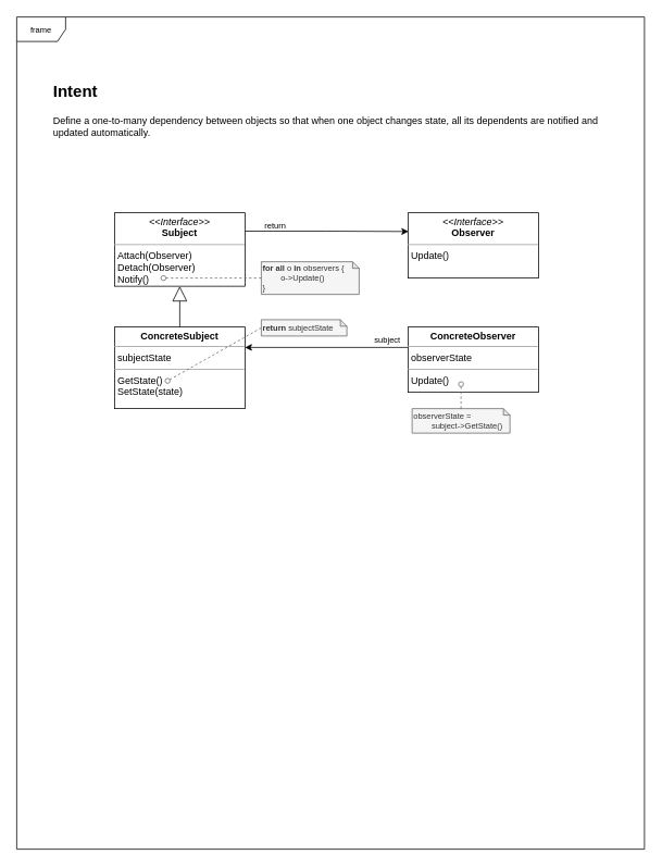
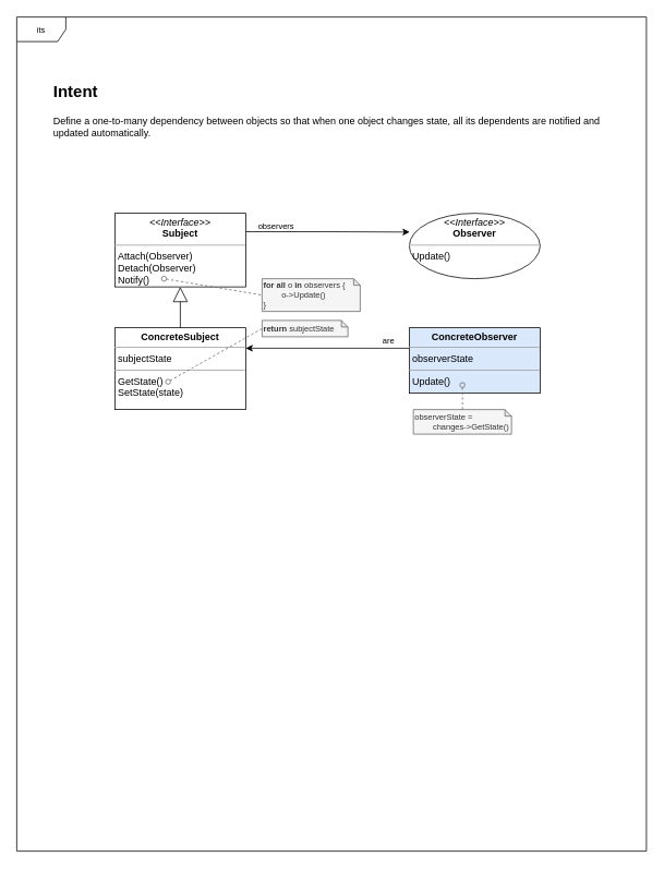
- <mxCell id="2" value="frame" style="shape=umlFrame;whiteSpace=wrap;html=1;fontSize=10;" vertex="1" parent="1"><mxGeometry x="20" y="20" width="770" height="1020" as="geometry" /></mxCell>
+ <mxCell id="2" value="its" style="shape=umlFrame;whiteSpace=wrap;html=1;fontSize=10;" vertex="1" parent="1"><mxGeometry x="20" y="20" width="770" height="1020" as="geometry" /></mxCell>
- <mxCell id="14" value="return" style="text;html=1;strokeColor=none;fillColor=none;align=center;verticalAlign=middle;whiteSpace=wrap;rounded=0;fontSize=10;" vertex="1" parent="1"><mxGeometry x="305" y="270" width="65" height="10" as="geometry" /></mxCell>
+ <mxCell id="14" value="observers" style="text;html=1;strokeColor=none;fillColor=none;align=center;verticalAlign=middle;whiteSpace=wrap;rounded=0;fontSize=10;" vertex="1" parent="1"><mxGeometry x="305" y="270" width="65" height="10" as="geometry" /></mxCell>
- <mxCell id="7" value="&lt;p style=&quot;margin:0px;margin-top:4px;text-align:center;&quot;&gt;&lt;i&gt;&amp;lt;&amp;lt;Interface&amp;gt;&amp;gt;&lt;/i&gt;&lt;br&gt;&lt;b&gt;Observer&lt;/b&gt;&lt;/p&gt;&lt;hr size=&quot;1&quot;&gt;&lt;p style=&quot;margin:0px;margin-left:4px;&quot;&gt;&lt;/p&gt;&lt;p style=&quot;margin:0px;margin-left:4px;&quot;&gt;&lt;span style=&quot;background-color: initial;&quot;&gt;Update()&lt;/span&gt;&lt;br&gt;&lt;/p&gt;" style="verticalAlign=top;align=left;overflow=fill;fontSize=12;fontFamily=Helvetica;html=1;" vertex="1" parent="1"><mxGeometry x="500" y="260" width="160" height="80" as="geometry" /></mxCell>
+ <mxCell id="7" value="&lt;p style=&quot;margin:0px;margin-top:4px;text-align:center;&quot;&gt;&lt;i&gt;&amp;lt;&amp;lt;Interface&amp;gt;&amp;gt;&lt;/i&gt;&lt;br&gt;&lt;b&gt;Observer&lt;/b&gt;&lt;/p&gt;&lt;hr size=&quot;1&quot;&gt;&lt;p style=&quot;margin:0px;margin-left:4px;&quot;&gt;&lt;/p&gt;&lt;p style=&quot;margin:0px;margin-left:4px;&quot;&gt;&lt;span style=&quot;background-color: initial;&quot;&gt;Update()&lt;/span&gt;&lt;br&gt;&lt;/p&gt;" style="ellipse;verticalAlign=top;align=left;overflow=fill;fontSize=12;fontFamily=Helvetica;html=1;" vertex="1" parent="1"><mxGeometry x="500" y="260" width="160" height="80" as="geometry" /></mxCell>
- <mxCell id="16" value="&lt;b&gt;for&lt;/b&gt; &lt;b&gt;all &lt;/b&gt;o &lt;b&gt;in &lt;/b&gt;observers {&lt;br&gt;&lt;span style=&quot;white-space: pre;&quot;&gt;&#09;&lt;/span&gt;o-&amp;gt;Update()&lt;br&gt;}" style="shape=note;whiteSpace=wrap;html=1;backgroundOutline=1;darkOpacity=0.05;size=8;fontSize=10;fillColor=#f5f5f5;fontColor=#333333;strokeColor=#666666;align=left;" vertex="1" parent="1"><mxGeometry x="320" y="320" width="120" height="40" as="geometry" /></mxCell>
+ <mxCell id="16" value="&lt;b&gt;for&lt;/b&gt; &lt;b&gt;all &lt;/b&gt;o &lt;b&gt;in &lt;/b&gt;observers {&lt;br&gt;&lt;span style=&quot;white-space: pre;&quot;&gt;&#09;&lt;/span&gt;o-&amp;gt;Update()&lt;br&gt;}" style="shape=note;whiteSpace=wrap;html=1;backgroundOutline=1;darkOpacity=0.05;size=8;fontSize=10;fillColor=#f5f5f5;fontColor=#333333;strokeColor=#666666;align=left;" vertex="1" parent="1"><mxGeometry x="320" y="340" width="120" height="40" as="geometry" /></mxCell>
- <mxCell id="13" value="subject" style="text;html=1;strokeColor=none;fillColor=none;align=center;verticalAlign=middle;whiteSpace=wrap;rounded=0;fontSize=10;" vertex="1" parent="1"><mxGeometry x="450" y="410" width="50" height="10" as="geometry" /></mxCell>
+ <mxCell id="13" value="are" style="text;html=1;strokeColor=none;fillColor=none;align=center;verticalAlign=middle;whiteSpace=wrap;rounded=0;fontSize=10;" vertex="1" parent="1"><mxGeometry x="450" y="410" width="50" height="10" as="geometry" /></mxCell>
- <mxCell id="10" value="&lt;p style=&quot;margin:0px;margin-top:4px;text-align:center;&quot;&gt;&lt;b&gt;ConcreteObserver&lt;/b&gt;&lt;/p&gt;&lt;hr size=&quot;1&quot;&gt;&lt;p style=&quot;margin:0px;margin-left:4px;&quot;&gt;observerState&lt;/p&gt;&lt;hr size=&quot;1&quot;&gt;&lt;p style=&quot;margin:0px;margin-left:4px;&quot;&gt;Update()&lt;/p&gt;" style="verticalAlign=top;align=left;overflow=fill;fontSize=12;fontFamily=Helvetica;html=1;" vertex="1" parent="1"><mxGeometry x="500" y="400" width="160" height="80" as="geometry" /></mxCell>
+ <mxCell id="10" value="&lt;p style=&quot;margin:0px;margin-top:4px;text-align:center;&quot;&gt;&lt;b&gt;ConcreteObserver&lt;/b&gt;&lt;/p&gt;&lt;hr size=&quot;1&quot;&gt;&lt;p style=&quot;margin:0px;margin-left:4px;&quot;&gt;observerState&lt;/p&gt;&lt;hr size=&quot;1&quot;&gt;&lt;p style=&quot;margin:0px;margin-left:4px;&quot;&gt;Update()&lt;/p&gt;" style="verticalAlign=top;align=left;overflow=fill;fontSize=12;fontFamily=Helvetica;html=1;fillColor=#dae8fc;" vertex="1" parent="1"><mxGeometry x="500" y="400" width="160" height="80" as="geometry" /></mxCell>
- <mxCell id="4" value="observerState =&lt;br&gt;&lt;span style=&quot;white-space: pre;&quot;&gt;&#09;&lt;/span&gt;subject-&amp;gt;GetState()" style="shape=note;whiteSpace=wrap;html=1;backgroundOutline=1;darkOpacity=0.05;size=8;fontSize=10;fillColor=#f5f5f5;fontColor=#333333;strokeColor=#666666;align=left;" parent="1" vertex="1"><mxGeometry x="505" y="500" width="120" height="30" as="geometry" /></mxCell>
+ <mxCell id="4" value="observerState =&lt;br&gt;&lt;span style=&quot;white-space: pre;&quot;&gt;&#09;&lt;/span&gt;changes-&amp;gt;GetState()" style="shape=note;whiteSpace=wrap;html=1;backgroundOutline=1;darkOpacity=0.05;size=8;fontSize=10;fillColor=#f5f5f5;fontColor=#333333;strokeColor=#666666;align=left;" parent="1" vertex="1"><mxGeometry x="505" y="500" width="120" height="30" as="geometry" /></mxCell>
